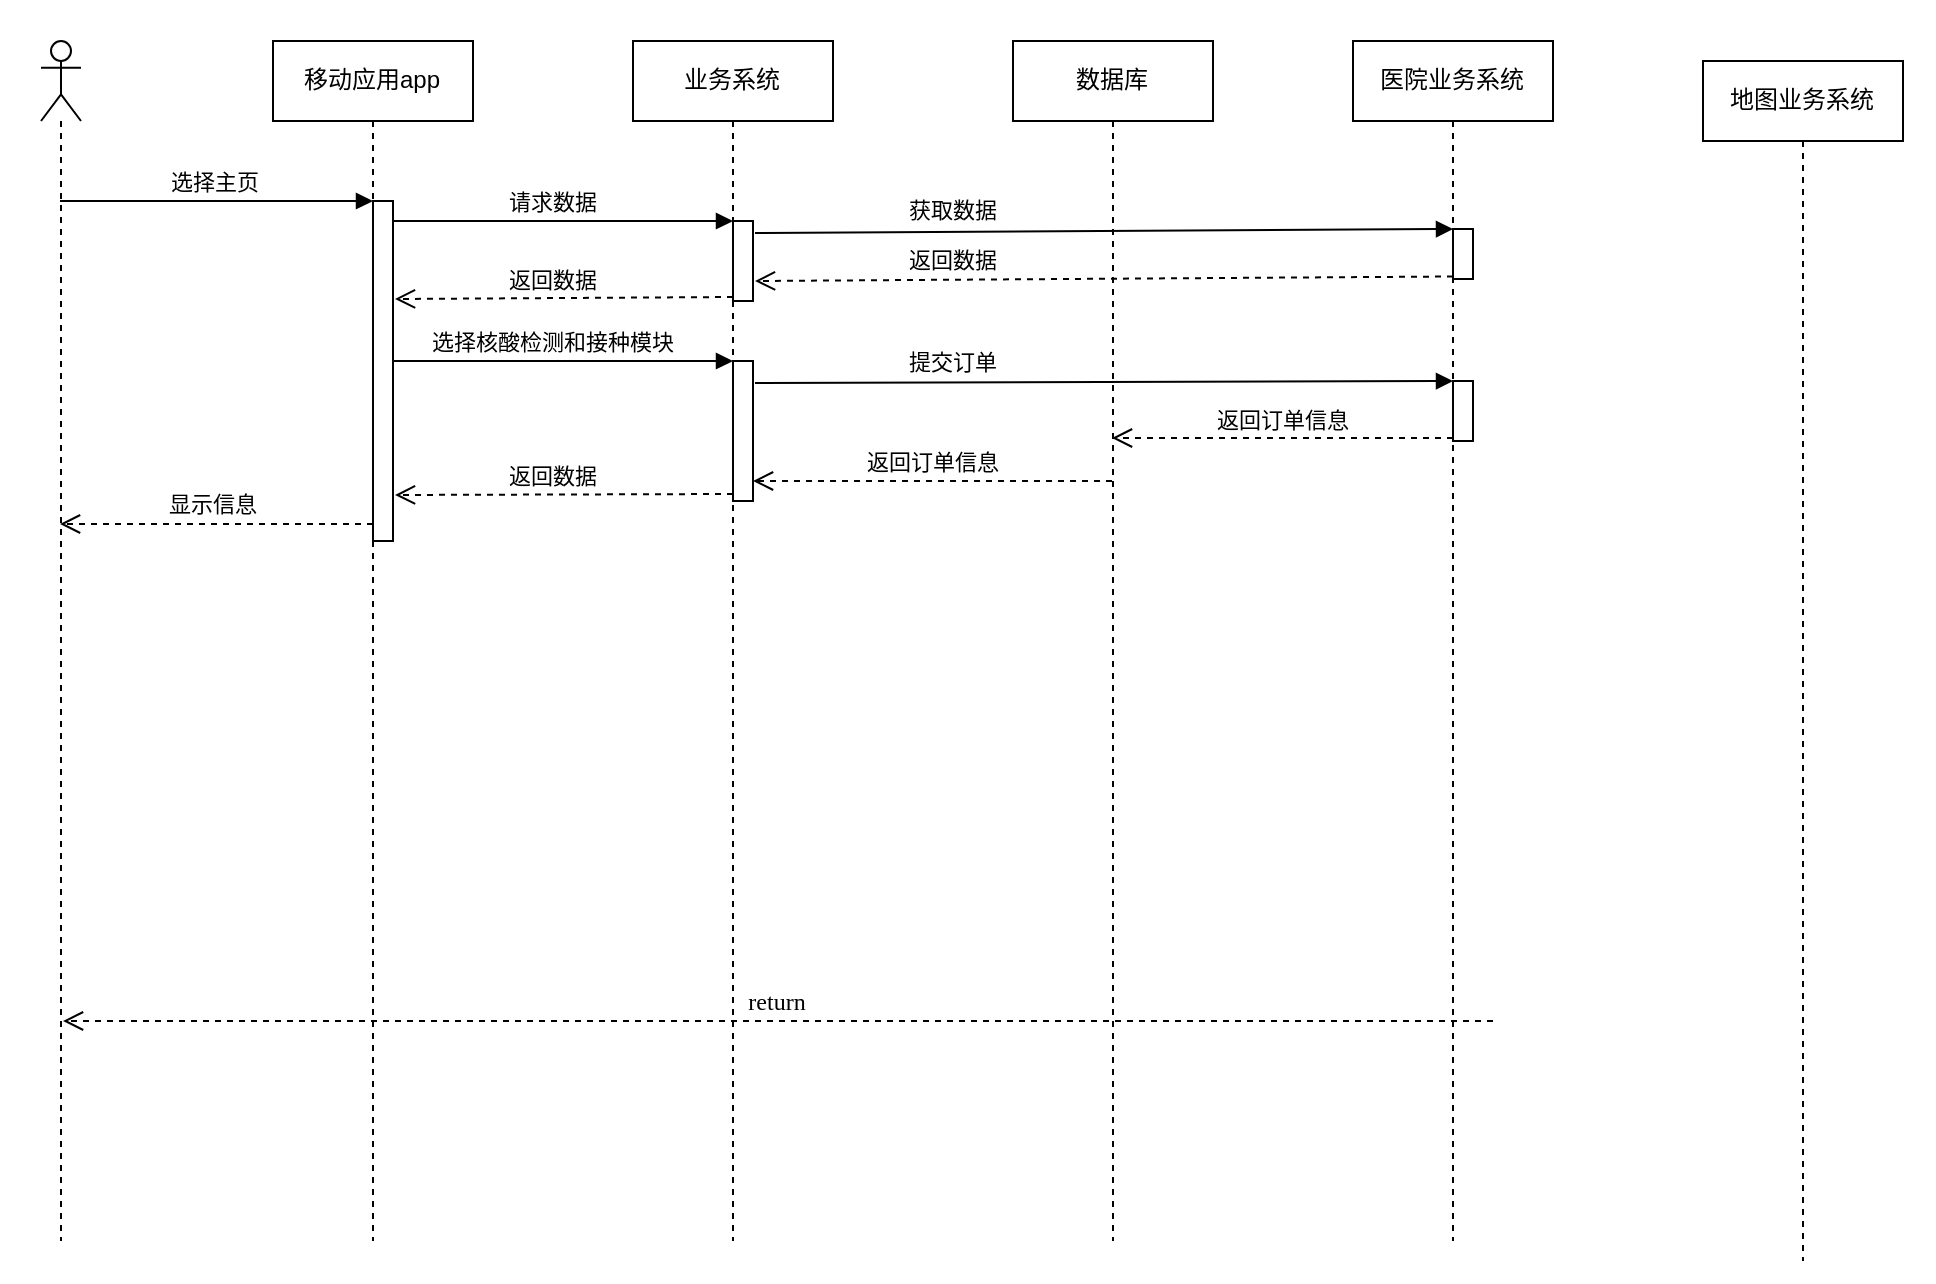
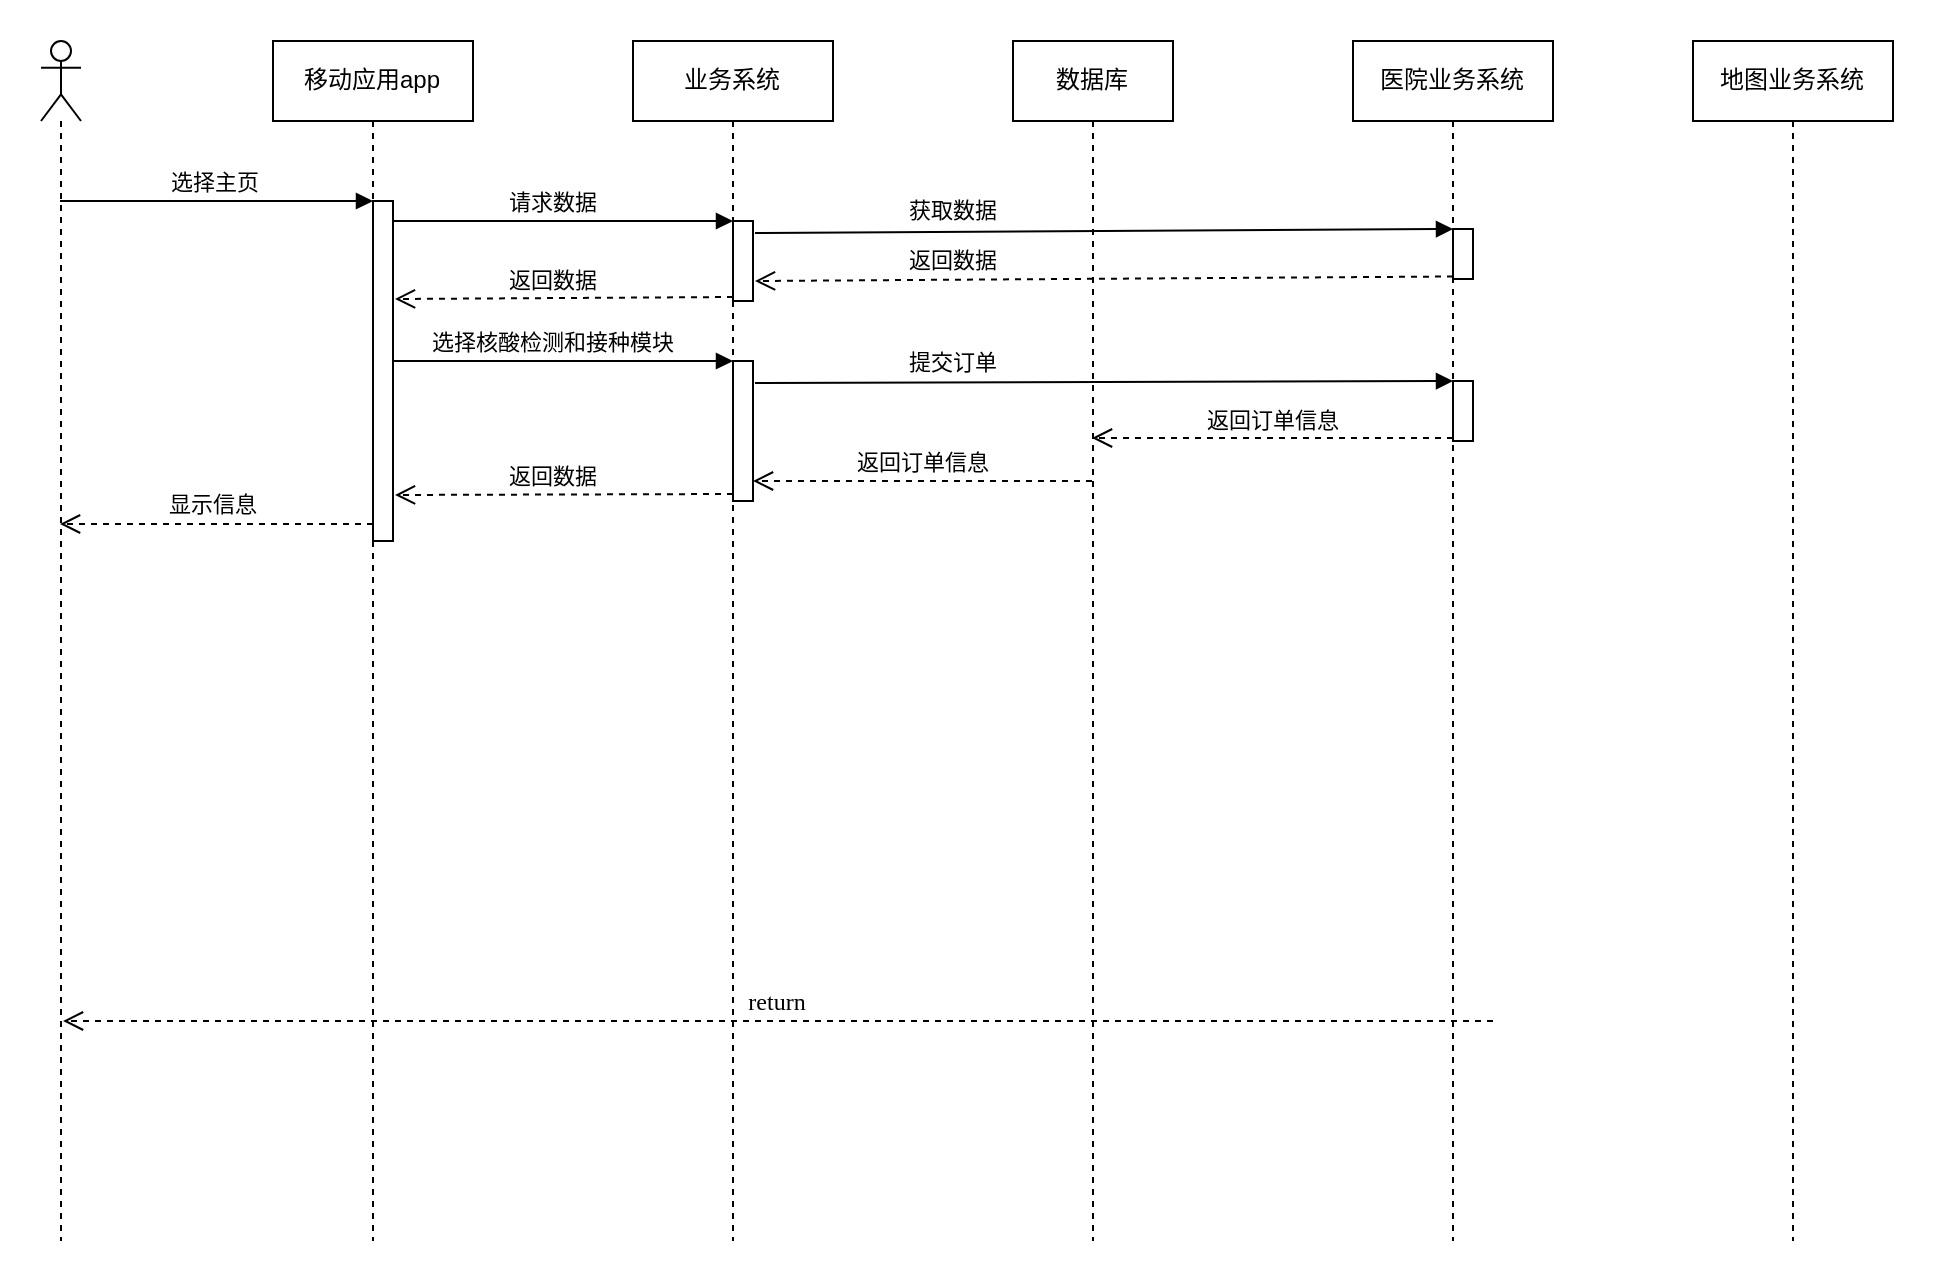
- <mxCell id="6" value="数据库" style="shape=umlLifeline;perimeter=lifelinePerimeter;whiteSpace=wrap;html=1;container=1;collapsible=0;recursiveResize=0;outlineConnect=0;" vertex="1" parent="1"><mxGeometry x="506" y="20" width="100" height="600" as="geometry" /></mxCell>
+ <mxCell id="6" value="数据库" style="shape=umlLifeline;perimeter=lifelinePerimeter;whiteSpace=wrap;html=1;container=1;collapsible=0;recursiveResize=0;outlineConnect=0;" vertex="1" parent="1"><mxGeometry x="506" y="20" width="80" height="600" as="geometry" /></mxCell>
- <mxCell id="10" value="地图业务系统" style="shape=umlLifeline;perimeter=lifelinePerimeter;whiteSpace=wrap;html=1;container=1;collapsible=0;recursiveResize=0;outlineConnect=0;" vertex="1" parent="1"><mxGeometry x="851" y="30" width="100" height="600" as="geometry" /></mxCell>
+ <mxCell id="10" value="地图业务系统" style="shape=umlLifeline;perimeter=lifelinePerimeter;whiteSpace=wrap;html=1;container=1;collapsible=0;recursiveResize=0;outlineConnect=0;" vertex="1" parent="1"><mxGeometry x="846" y="20" width="100" height="600" as="geometry" /></mxCell>
